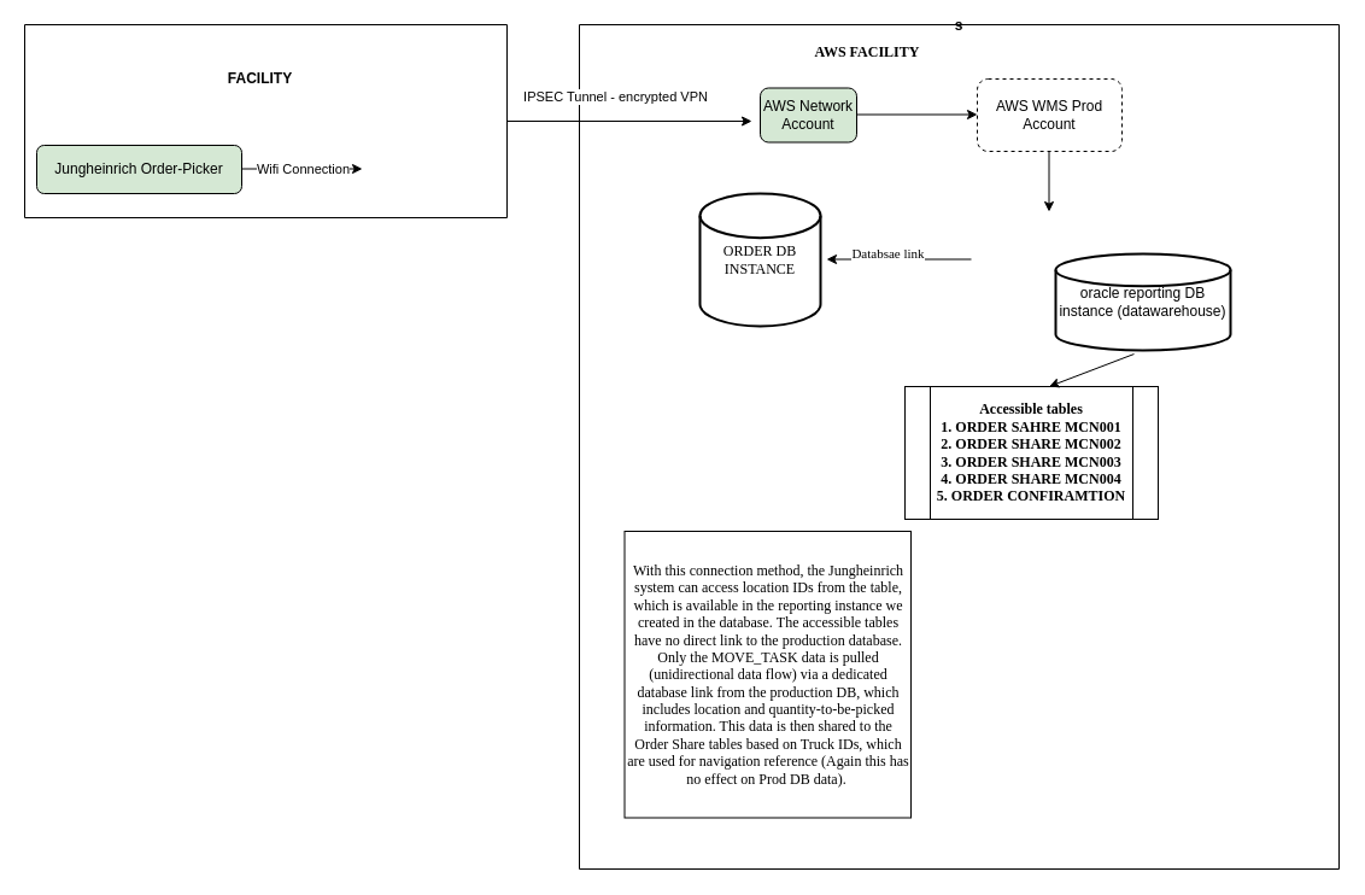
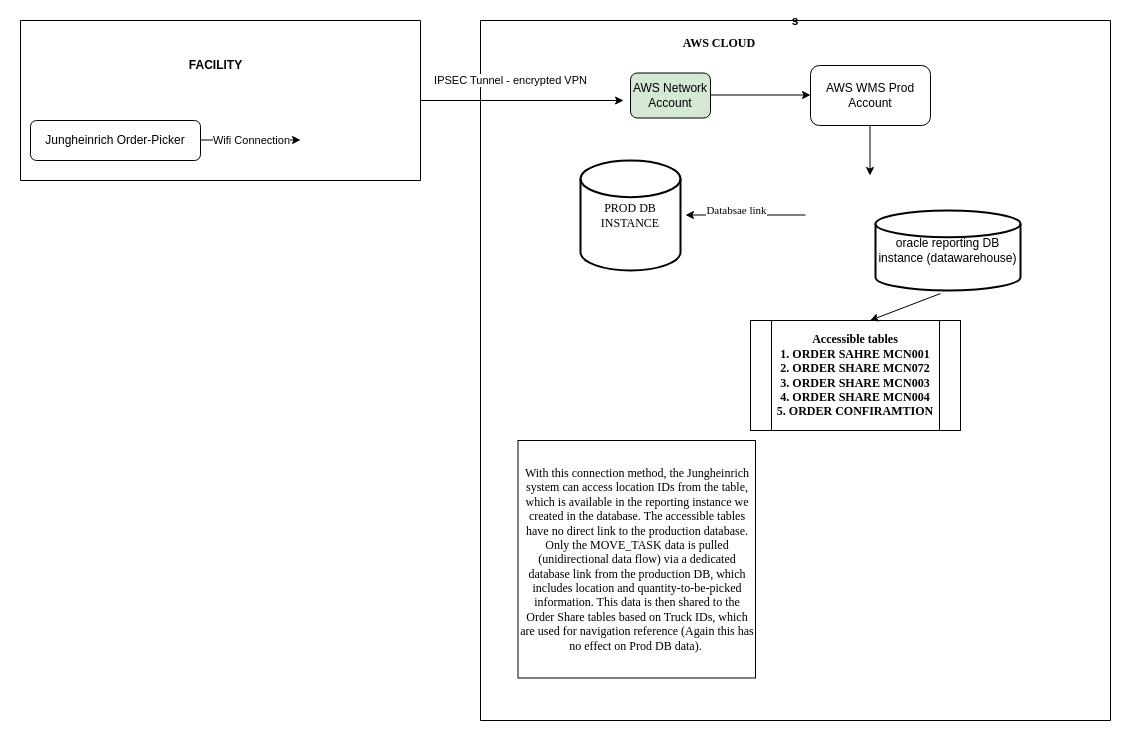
- <mxCell id="17" value="&lt;font face=&quot;Times New Roman&quot;&gt;&lt;b&gt;AWS FACILITY&amp;nbsp;&lt;/b&gt;&lt;/font&gt;" style="text;html=1;align=center;verticalAlign=middle;resizable=0;points=[];autosize=1;strokeColor=none;fillColor=none;fontFamily=Architects Daughter;fontSource=https%3A%2F%2Ffonts.googleapis.com%2Fcss%3Ffamily%3DArchitects%2BDaughter;" parent="7" vertex="1"><mxGeometry x="190" y="8" width="100" height="30" as="geometry" /></mxCell>
+ <mxCell id="17" value="&lt;font face=&quot;Times New Roman&quot;&gt;&lt;b&gt;AWS CLOUD&amp;nbsp;&lt;/b&gt;&lt;/font&gt;" style="text;html=1;align=center;verticalAlign=middle;resizable=0;points=[];autosize=1;strokeColor=none;fillColor=none;fontFamily=Architects Daughter;fontSource=https%3A%2F%2Ffonts.googleapis.com%2Fcss%3Ffamily%3DArchitects%2BDaughter;" parent="7" vertex="1"><mxGeometry x="190" y="8" width="100" height="30" as="geometry" /></mxCell>
- <mxCell id="9" value="AWS WMS Prod Account" style="rounded=1;whiteSpace=wrap;html=1;dashed=1;" parent="7" vertex="1"><mxGeometry x="330" y="45" width="120" height="60" as="geometry" /></mxCell>
+ <mxCell id="9" value="AWS WMS Prod Account" style="rounded=1;whiteSpace=wrap;html=1;" parent="7" vertex="1"><mxGeometry x="330" y="45" width="120" height="60" as="geometry" /></mxCell>
- <mxCell id="6" value="Jungheinrich Order-Picker" style="rounded=1;whiteSpace=wrap;html=1;fontSize=12;glass=0;strokeWidth=1;shadow=0;fillColor=#d5e8d4;" parent="2" vertex="1"><mxGeometry x="10" y="100" width="170" height="40" as="geometry" /></mxCell>
+ <mxCell id="6" value="Jungheinrich Order-Picker" style="rounded=1;whiteSpace=wrap;html=1;fontSize=12;glass=0;strokeWidth=1;shadow=0;" parent="2" vertex="1"><mxGeometry x="10" y="100" width="170" height="40" as="geometry" /></mxCell>
- <mxCell id="14" value="&lt;font face=&quot;Times New Roman&quot;&gt;ORDER DB INSTANCE&lt;/font&gt;" style="strokeWidth=2;html=1;shape=mxgraph.flowchart.database;whiteSpace=wrap;hachureGap=4;fontFamily=Architects Daughter;fontSource=https%3A%2F%2Ffonts.googleapis.com%2Fcss%3Ffamily%3DArchitects%2BDaughter;" parent="7" vertex="1"><mxGeometry x="100" y="140" width="100" height="110" as="geometry" /></mxCell>
+ <mxCell id="14" value="&lt;font face=&quot;Times New Roman&quot;&gt;PROD DB INSTANCE&lt;/font&gt;" style="strokeWidth=2;html=1;shape=mxgraph.flowchart.database;whiteSpace=wrap;hachureGap=4;fontFamily=Architects Daughter;fontSource=https%3A%2F%2Ffonts.googleapis.com%2Fcss%3Ffamily%3DArchitects%2BDaughter;" parent="7" vertex="1"><mxGeometry x="100" y="140" width="100" height="110" as="geometry" /></mxCell>
- <mxCell id="15" value="&lt;div&gt;&lt;font face=&quot;Times New Roman&quot;&gt;&lt;b&gt;Accessible tables&lt;/b&gt;&lt;/font&gt;&lt;/div&gt;&lt;div&gt;&lt;font face=&quot;Times New Roman&quot;&gt;&lt;b&gt;1. ORDER SAHRE MCN001&lt;/b&gt;&lt;/font&gt;&lt;/div&gt;&lt;div&gt;&lt;font face=&quot;Times New Roman&quot;&gt;&lt;b&gt;2. ORDER SHARE MCN002&lt;/b&gt;&lt;/font&gt;&lt;/div&gt;&lt;div&gt;&lt;font face=&quot;Times New Roman&quot;&gt;&lt;b&gt;3. ORDER SHARE MCN003&lt;/b&gt;&lt;/font&gt;&lt;/div&gt;&lt;div&gt;&lt;font face=&quot;Times New Roman&quot;&gt;&lt;b&gt;4. ORDER SHARE MCN004&lt;/b&gt;&lt;/font&gt;&lt;/div&gt;&lt;div&gt;&lt;font face=&quot;Times New Roman&quot;&gt;&lt;b&gt;5. ORDER CONFIRAMTION&lt;/b&gt;&lt;/font&gt;&lt;/div&gt;" style="shape=process;whiteSpace=wrap;html=1;backgroundOutline=1;hachureGap=4;fontFamily=Architects Daughter;fontSource=https%3A%2F%2Ffonts.googleapis.com%2Fcss%3Ffamily%3DArchitects%2BDaughter;" parent="7" vertex="1"><mxGeometry x="270" y="300" width="210" height="110" as="geometry" /></mxCell>
+ <mxCell id="15" value="&lt;div&gt;&lt;font face=&quot;Times New Roman&quot;&gt;&lt;b&gt;Accessible tables&lt;/b&gt;&lt;/font&gt;&lt;/div&gt;&lt;div&gt;&lt;font face=&quot;Times New Roman&quot;&gt;&lt;b&gt;1. ORDER SAHRE MCN001&lt;/b&gt;&lt;/font&gt;&lt;/div&gt;&lt;div&gt;&lt;font face=&quot;Times New Roman&quot;&gt;&lt;b&gt;2. ORDER SHARE MCN072&lt;/b&gt;&lt;/font&gt;&lt;/div&gt;&lt;div&gt;&lt;font face=&quot;Times New Roman&quot;&gt;&lt;b&gt;3. ORDER SHARE MCN003&lt;/b&gt;&lt;/font&gt;&lt;/div&gt;&lt;div&gt;&lt;font face=&quot;Times New Roman&quot;&gt;&lt;b&gt;4. ORDER SHARE MCN004&lt;/b&gt;&lt;/font&gt;&lt;/div&gt;&lt;div&gt;&lt;font face=&quot;Times New Roman&quot;&gt;&lt;b&gt;5. ORDER CONFIRAMTION&lt;/b&gt;&lt;/font&gt;&lt;/div&gt;" style="shape=process;whiteSpace=wrap;html=1;backgroundOutline=1;hachureGap=4;fontFamily=Architects Daughter;fontSource=https%3A%2F%2Ffonts.googleapis.com%2Fcss%3Ffamily%3DArchitects%2BDaughter;" parent="7" vertex="1"><mxGeometry x="270" y="300" width="210" height="110" as="geometry" /></mxCell>
